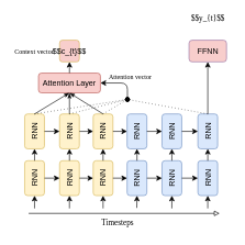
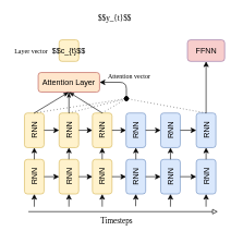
- <mxCell id="53" value="$$y_{t}$$" style="text;html=1;resizable=0;points=[];autosize=1;align=center;verticalAlign=middle;spacingTop=-4;fontFamily=Georgia;" parent="1" vertex="1"><mxGeometry x="280" y="20" width="70" height="20" as="geometry" /></mxCell>
+ <mxCell id="53" value="$$y_{t}$$" style="text;html=1;resizable=0;points=[];autosize=1;align=center;verticalAlign=middle;spacingTop=-4;fontFamily=Georgia;" parent="1" vertex="1"><mxGeometry x="140" y="20" width="70" height="20" as="geometry" /></mxCell>
- <mxCell id="42" value="$$c_{t}$$" style="rounded=1;whiteSpace=wrap;html=1;fillColor=#f8cecc;strokeColor=#d6b656;shadow=0;glass=0;comic=0;rotation=0;" parent="1" vertex="1"><mxGeometry x="90" y="60" width="30" height="33" as="geometry" /></mxCell>
+ <mxCell id="42" value="$$c_{t}$$" style="rounded=1;whiteSpace=wrap;html=1;fillColor=#fff2cc;strokeColor=#d6b656;shadow=0;glass=0;comic=0;rotation=0;" parent="1" vertex="1"><mxGeometry x="90" y="60" width="30" height="33" as="geometry" /></mxCell>
- <mxCell id="52" value="Context vector" style="text;html=1;resizable=0;points=[];autosize=1;align=left;verticalAlign=top;spacingTop=-4;fontFamily=Georgia;fontSize=10;" parent="1" vertex="1"><mxGeometry x="20" y="68.5" width="80" height="10" as="geometry" /></mxCell>
+ <mxCell id="52" value="Layer vector" style="text;html=1;resizable=0;points=[];autosize=1;align=left;verticalAlign=top;spacingTop=-4;fontFamily=Georgia;fontSize=10;" parent="1" vertex="1"><mxGeometry x="20" y="68.5" width="80" height="10" as="geometry" /></mxCell>
- <mxCell id="43" value="" style="endArrow=classic;html=1;entryX=0.5;entryY=1;entryDx=0;entryDy=0;exitX=0.5;exitY=0;exitDx=0;exitDy=0;" parent="1" source="38" target="42" edge="1"><mxGeometry width="50" height="50" relative="1" as="geometry"><mxPoint x="-7" y="430" as="sourcePoint" /><mxPoint x="43" y="380" as="targetPoint" /></mxGeometry></mxCell>
- <mxCell id="38" value="Attention Layer" style="rounded=1;whiteSpace=wrap;html=1;fillColor=#f8cecc;strokeColor=#b85450;shadow=0;glass=0;comic=0;rotation=0;" parent="1" vertex="1"><mxGeometry x="58" y="110" width="94" height="30" as="geometry" /></mxCell>
+ <mxCell id="38" value="Attention Layer" style="rounded=1;whiteSpace=wrap;html=1;fillColor=#ffe6cc;strokeColor=#b85450;shadow=0;glass=0;comic=0;rotation=0;" parent="1" vertex="1"><mxGeometry x="58" y="110" width="94" height="30" as="geometry" /></mxCell>
